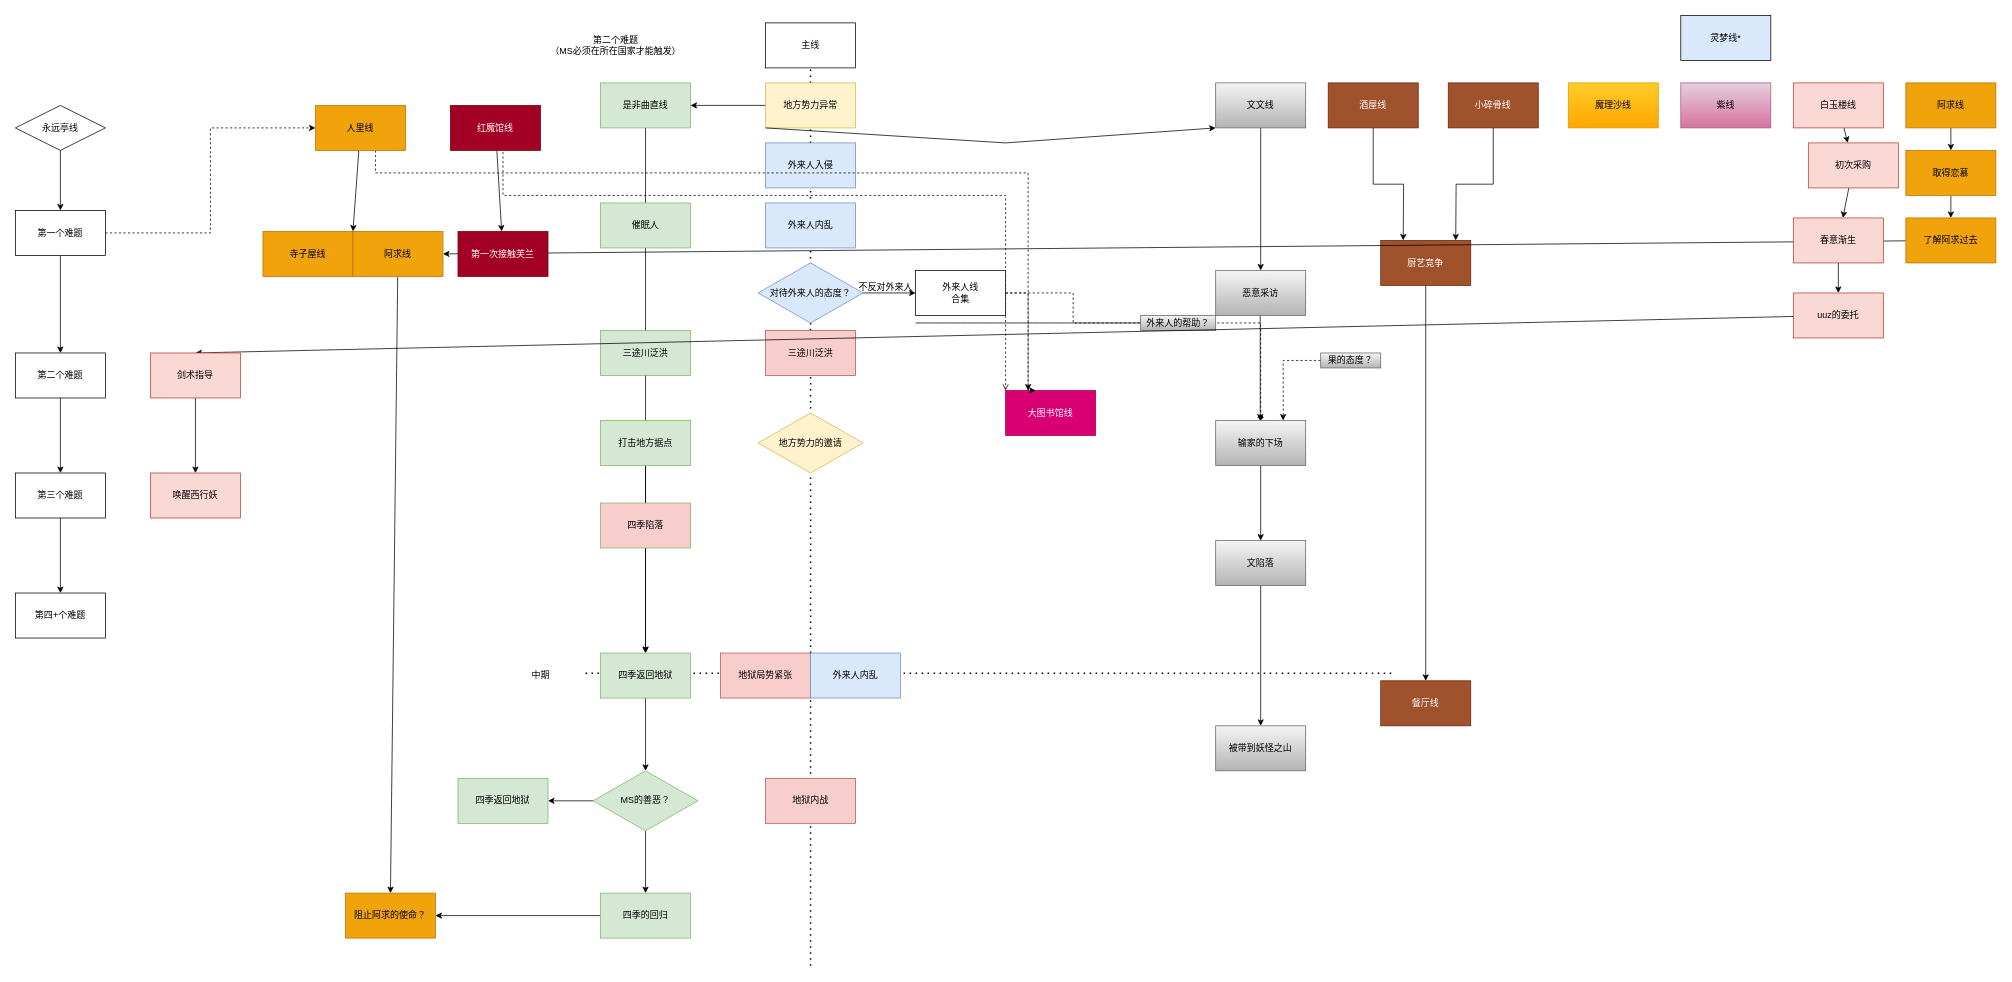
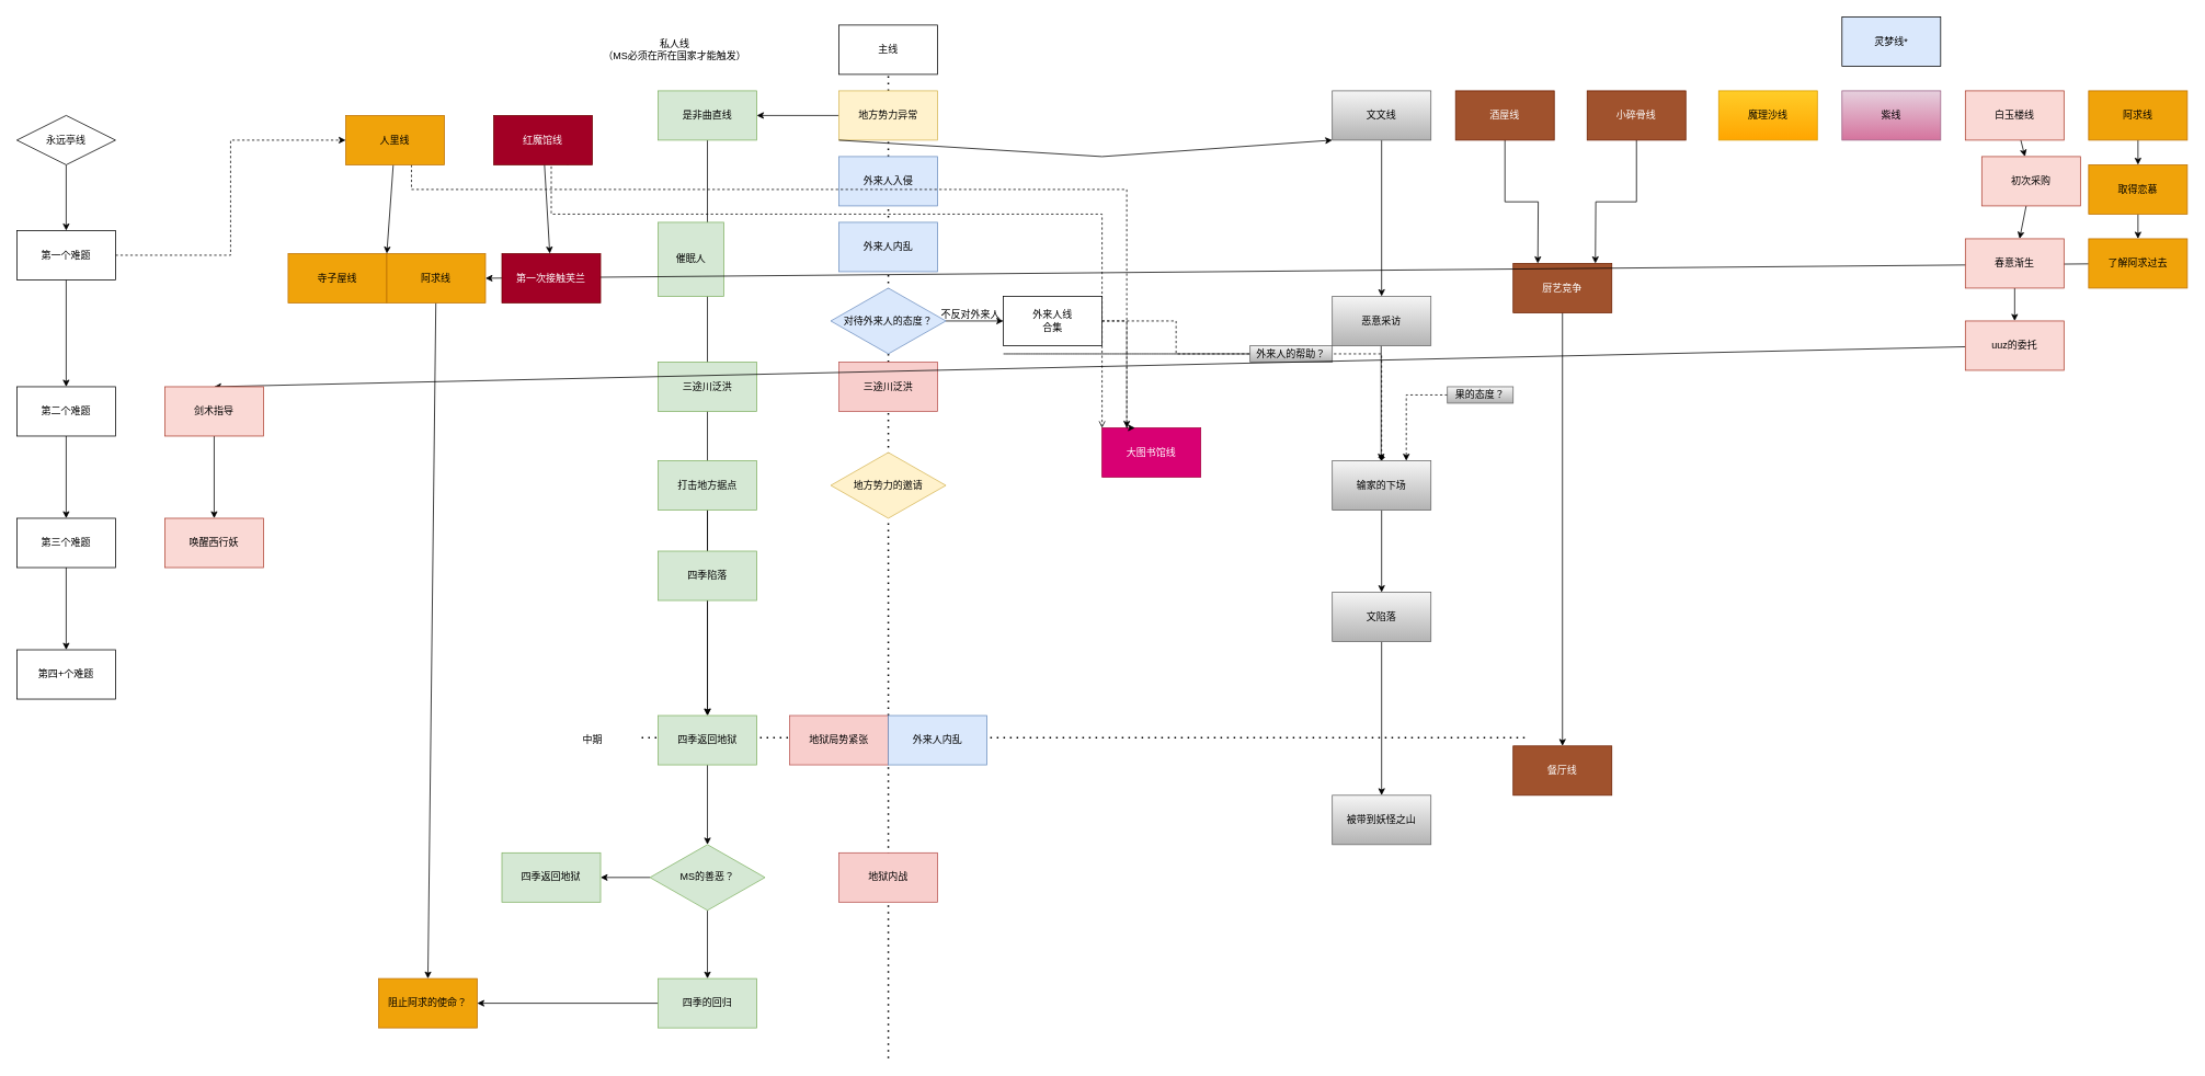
- <mxCell id="12" value="第二个难题&lt;br&gt;（MS必须在所在国家才能触发）" style="text;html=1;align=center;verticalAlign=middle;resizable=0;points=[];autosize=1;strokeColor=none;fillColor=none;" parent="1" vertex="1"><mxGeometry x="720" y="40" width="200" height="40" as="geometry" /></mxCell>
+ <mxCell id="12" value="私人线&lt;br&gt;（MS必须在所在国家才能触发）" style="text;html=1;align=center;verticalAlign=middle;resizable=0;points=[];autosize=1;strokeColor=none;fillColor=none;" parent="1" vertex="1"><mxGeometry x="720" y="40" width="200" height="40" as="geometry" /></mxCell>
- <mxCell id="20" value="催眠人" style="rounded=0;whiteSpace=wrap;html=1;fillColor=#d5e8d4;strokeColor=#82b366;fontColor=#000000;" parent="1" vertex="1"><mxGeometry x="800" y="270" width="120" height="60" as="geometry" /></mxCell>
+ <mxCell id="20" value="催眠人" style="rounded=0;whiteSpace=wrap;html=1;fillColor=#d5e8d4;strokeColor=#82b366;fontColor=#000000;" parent="1" vertex="1"><mxGeometry x="800" y="270" width="80" height="90" as="geometry" /></mxCell>
- <mxCell id="59" value="四季陷落" style="rounded=0;whiteSpace=wrap;html=1;fillColor=#f8cecc;strokeColor=#82b366;fontColor=#000000;" parent="1" vertex="1"><mxGeometry x="800" y="670" width="120" height="60" as="geometry" /></mxCell>
+ <mxCell id="59" value="四季陷落" style="rounded=0;whiteSpace=wrap;html=1;fillColor=#d5e8d4;strokeColor=#82b366;fontColor=#000000;" parent="1" vertex="1"><mxGeometry x="800" y="670" width="120" height="60" as="geometry" /></mxCell>
